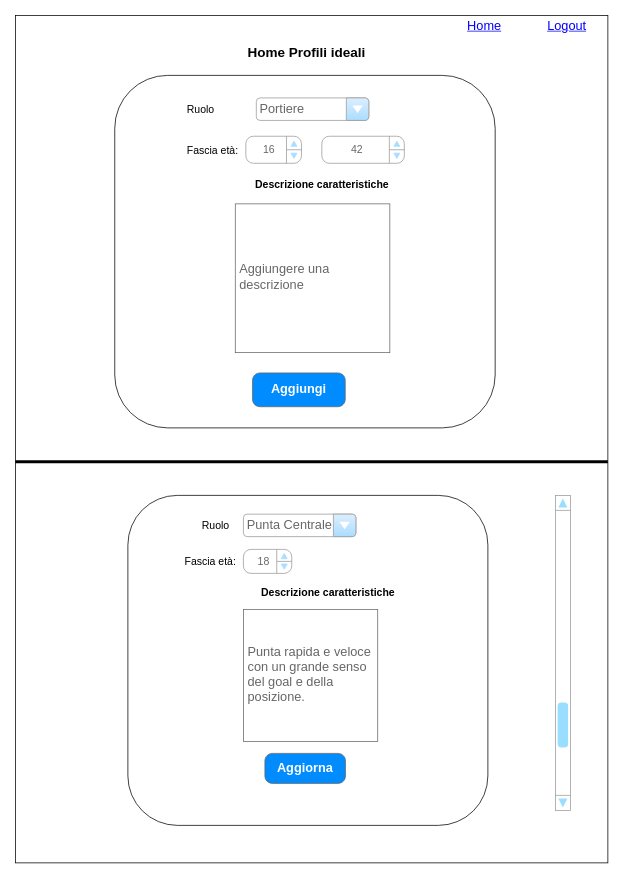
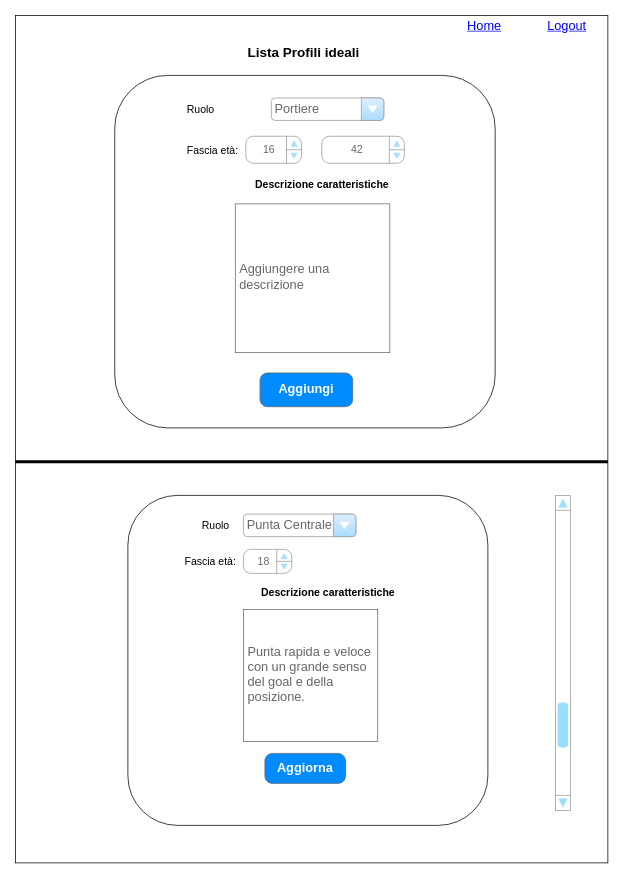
- <mxCell id="3" value="&lt;font style=&quot;font-size: 18px&quot;&gt;&lt;b&gt;Home Profili ideali&lt;/b&gt;&lt;/font&gt;" style="text;html=1;align=left;verticalAlign=middle;resizable=0;points=[];autosize=1;" parent="1" vertex="1"><mxGeometry x="327.5" y="60" width="160" height="20" as="geometry" /></mxCell>
+ <mxCell id="3" value="&lt;font style=&quot;font-size: 18px&quot;&gt;&lt;b&gt;Lista Profili ideali&lt;/b&gt;&lt;/font&gt;" style="text;html=1;align=left;verticalAlign=middle;resizable=0;points=[];autosize=1;" parent="1" vertex="1"><mxGeometry x="327.5" y="60" width="160" height="20" as="geometry" /></mxCell>
- <mxCell id="24" value="Portiere" style="strokeWidth=1;shadow=0;dashed=0;align=center;html=1;shape=mxgraph.mockup.forms.comboBox;strokeColor=#999999;fillColor=#ddeeff;align=left;fillColor2=#aaddff;mainText=;fontColor=#666666;fontSize=17;spacingLeft=3;" vertex="1" parent="15"><mxGeometry x="188.75" y="30.08" width="150" height="30" as="geometry" /></mxCell>
+ <mxCell id="24" value="Portiere" style="strokeWidth=1;shadow=0;dashed=0;align=center;html=1;shape=mxgraph.mockup.forms.comboBox;strokeColor=#999999;fillColor=#ddeeff;align=left;fillColor2=#aaddff;mainText=;fontColor=#666666;fontSize=17;spacingLeft=3;" vertex="1" parent="15"><mxGeometry x="208.75" y="30.08" width="150" height="30" as="geometry" /></mxCell>
- <mxCell id="23" value="Aggiungi" style="strokeWidth=1;shadow=0;dashed=0;align=center;html=1;shape=mxgraph.mockup.buttons.button;strokeColor=#666666;fontColor=#ffffff;mainText=;buttonStyle=round;fontSize=17;fontStyle=1;fillColor=#008cff;whiteSpace=wrap;" parent="15" vertex="1"><mxGeometry x="183.691" y="396.718" width="123.633" height="45.082" as="geometry" /></mxCell>
+ <mxCell id="23" value="Aggiungi" style="strokeWidth=1;shadow=0;dashed=0;align=center;html=1;shape=mxgraph.mockup.buttons.button;strokeColor=#666666;fontColor=#ffffff;mainText=;buttonStyle=round;fontSize=17;fontStyle=1;fillColor=#008cff;whiteSpace=wrap;" parent="15" vertex="1"><mxGeometry x="193.691" y="396.718" width="123.633" height="45.082" as="geometry" /></mxCell>
